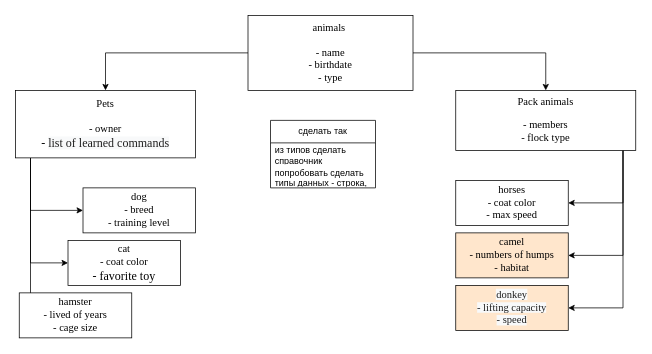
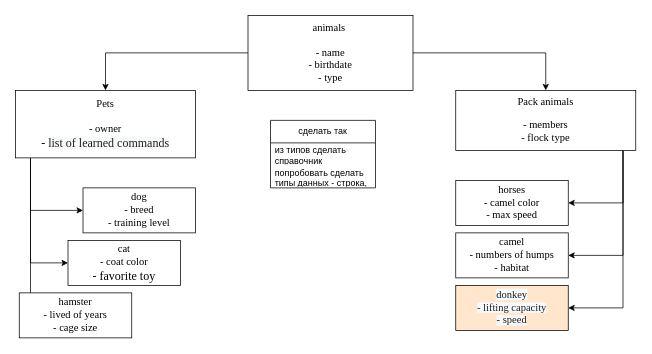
- <mxCell id="16" value="&lt;font style=&quot;font-size: 14px;&quot; face=&quot;Verdana&quot;&gt;horses&lt;/font&gt;&lt;div&gt;&lt;font style=&quot;font-size: 14px;&quot; face=&quot;Verdana&quot;&gt;- coat color&lt;/font&gt;&lt;/div&gt;&lt;div&gt;&lt;font style=&quot;font-size: 14px;&quot; face=&quot;Verdana&quot;&gt;- max speed&lt;/font&gt;&lt;/div&gt;" style="rounded=0;whiteSpace=wrap;html=1;" parent="1" vertex="1"><mxGeometry x="607" y="240" width="150" height="60" as="geometry" /></mxCell>
+ <mxCell id="16" value="&lt;font style=&quot;font-size: 14px;&quot; face=&quot;Verdana&quot;&gt;horses&lt;/font&gt;&lt;div&gt;&lt;font style=&quot;font-size: 14px;&quot; face=&quot;Verdana&quot;&gt;- camel color&lt;/font&gt;&lt;/div&gt;&lt;div&gt;&lt;font style=&quot;font-size: 14px;&quot; face=&quot;Verdana&quot;&gt;- max speed&lt;/font&gt;&lt;/div&gt;" style="rounded=0;whiteSpace=wrap;html=1;" parent="1" vertex="1"><mxGeometry x="607" y="240" width="150" height="60" as="geometry" /></mxCell>
- <mxCell id="17" value="&lt;font style=&quot;font-size: 14px;&quot; face=&quot;Verdana&quot;&gt;camel&lt;/font&gt;&lt;div&gt;&lt;div&gt;&lt;font style=&quot;font-size: 14px;&quot; face=&quot;Verdana&quot;&gt;- numbers of humps&lt;/font&gt;&lt;/div&gt;&lt;div&gt;&lt;font style=&quot;font-size: 14px;&quot; face=&quot;Verdana&quot;&gt;- habitat&lt;/font&gt;&lt;/div&gt;&lt;/div&gt;" style="rounded=0;whiteSpace=wrap;html=1;fillColor=#ffe6cc;" parent="1" vertex="1"><mxGeometry x="607" y="310" width="150" height="60" as="geometry" /></mxCell>
+ <mxCell id="17" value="&lt;font style=&quot;font-size: 14px;&quot; face=&quot;Verdana&quot;&gt;camel&lt;/font&gt;&lt;div&gt;&lt;div&gt;&lt;font style=&quot;font-size: 14px;&quot; face=&quot;Verdana&quot;&gt;- numbers of humps&lt;/font&gt;&lt;/div&gt;&lt;div&gt;&lt;font style=&quot;font-size: 14px;&quot; face=&quot;Verdana&quot;&gt;- habitat&lt;/font&gt;&lt;/div&gt;&lt;/div&gt;" style="rounded=0;whiteSpace=wrap;html=1;" parent="1" vertex="1"><mxGeometry x="607" y="310" width="150" height="60" as="geometry" /></mxCell>
